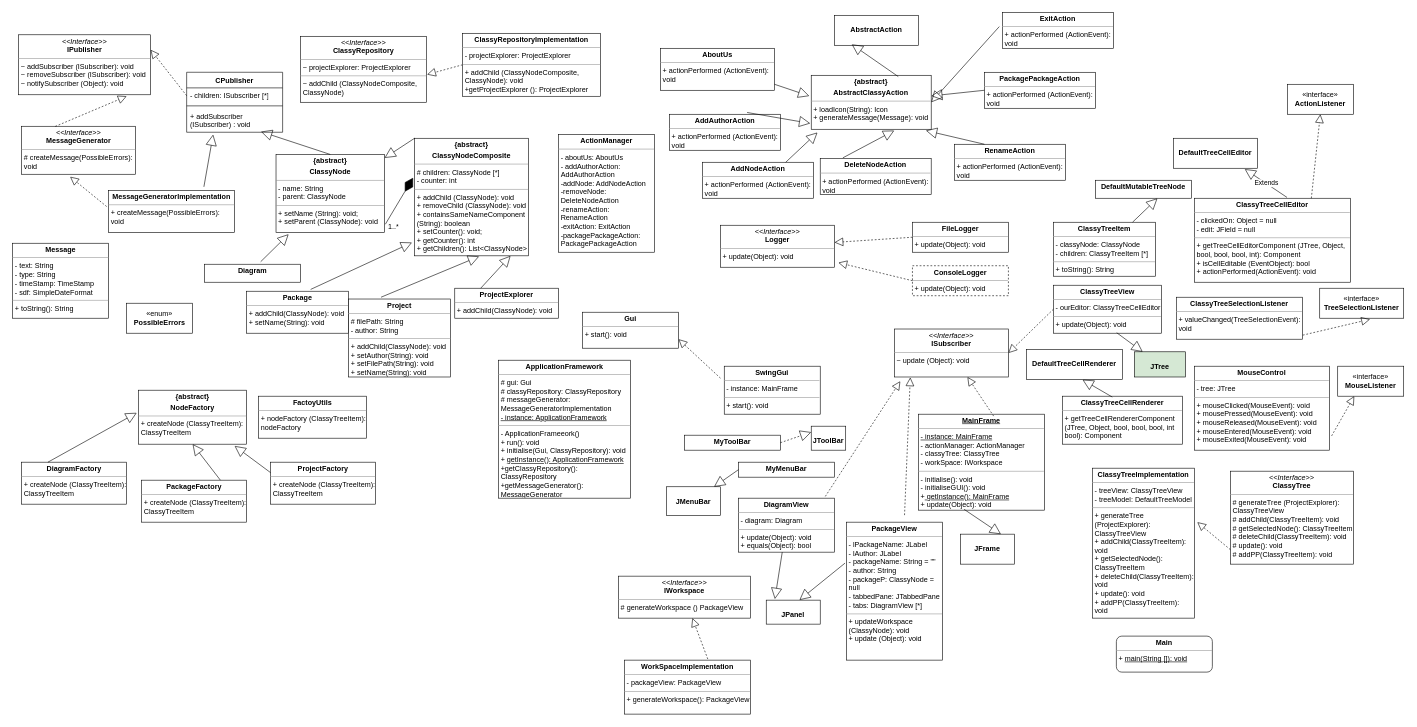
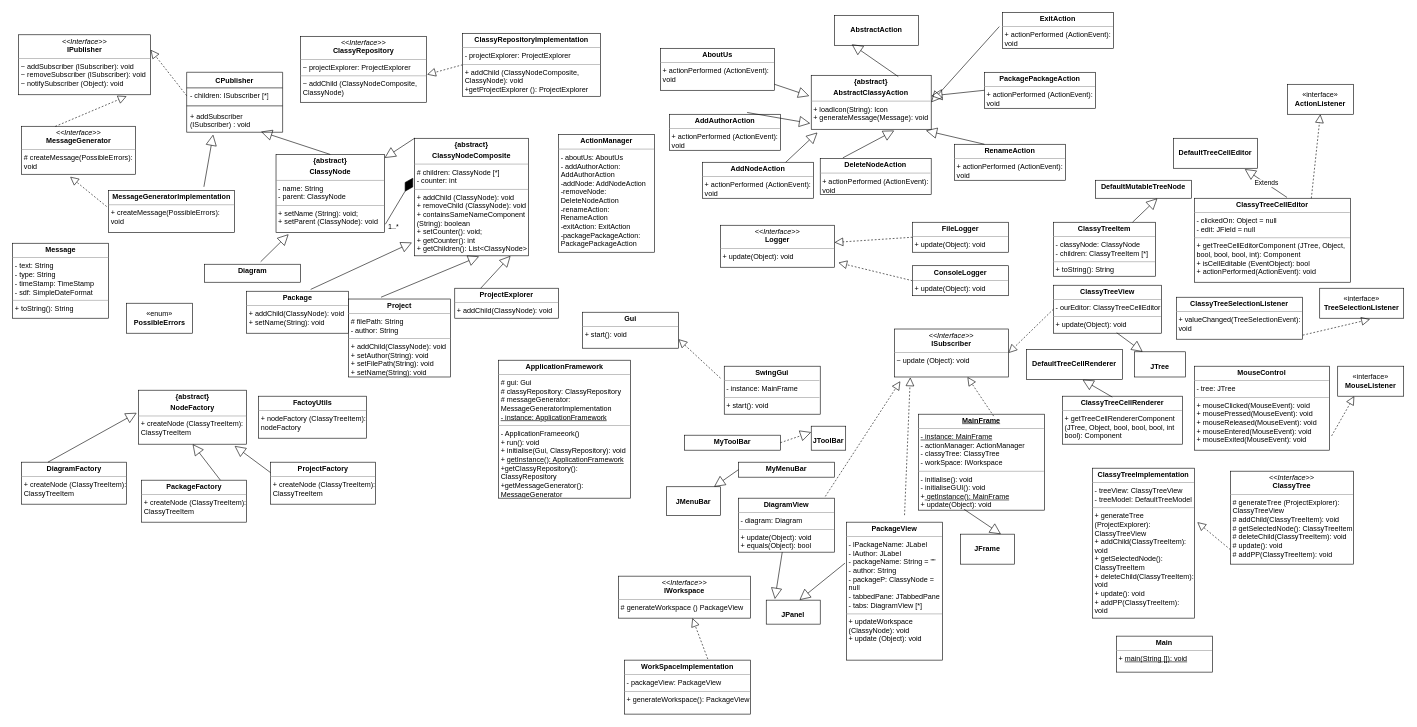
- <mxCell id="51" value="&lt;p style=&quot;margin:0px;margin-top:4px;text-align:center;&quot;&gt;&lt;b&gt;ConsoleLogger&lt;/b&gt;&lt;/p&gt;&lt;hr size=&quot;1&quot;&gt;&lt;p style=&quot;margin:0px;margin-left:4px;&quot;&gt;&lt;span style=&quot;background-color: initial;&quot;&gt;+ update(Object): void&lt;/span&gt;&lt;/p&gt;" style="verticalAlign=top;align=left;overflow=fill;fontSize=12;fontFamily=Helvetica;html=1;whiteSpace=wrap;dashed=1;" parent="1" vertex="1"><mxGeometry x="1520" y="442.5" width="160" height="50" as="geometry" /></mxCell>
+ <mxCell id="51" value="&lt;p style=&quot;margin:0px;margin-top:4px;text-align:center;&quot;&gt;&lt;b&gt;ConsoleLogger&lt;/b&gt;&lt;/p&gt;&lt;hr size=&quot;1&quot;&gt;&lt;p style=&quot;margin:0px;margin-left:4px;&quot;&gt;&lt;span style=&quot;background-color: initial;&quot;&gt;+ update(Object): void&lt;/span&gt;&lt;/p&gt;" style="verticalAlign=top;align=left;overflow=fill;fontSize=12;fontFamily=Helvetica;html=1;whiteSpace=wrap;" parent="1" vertex="1"><mxGeometry x="1520" y="442.5" width="160" height="50" as="geometry" /></mxCell>
- <mxCell id="101" value="&lt;p style=&quot;margin:0px;margin-top:4px;text-align:center;&quot;&gt;&lt;br&gt;&lt;b&gt;JTree&lt;/b&gt;&lt;/p&gt;" style="verticalAlign=top;align=left;overflow=fill;fontSize=12;fontFamily=Helvetica;html=1;whiteSpace=wrap;fillColor=#d5e8d4;" vertex="1" parent="1"><mxGeometry x="1890" y="586" width="85" height="42" as="geometry" /></mxCell>
+ <mxCell id="101" value="&lt;p style=&quot;margin:0px;margin-top:4px;text-align:center;&quot;&gt;&lt;br&gt;&lt;b&gt;JTree&lt;/b&gt;&lt;/p&gt;" style="verticalAlign=top;align=left;overflow=fill;fontSize=12;fontFamily=Helvetica;html=1;whiteSpace=wrap;" vertex="1" parent="1"><mxGeometry x="1890" y="586" width="85" height="42" as="geometry" /></mxCell>
- <mxCell id="85" value="&lt;p style=&quot;margin:0px;margin-top:4px;text-align:center;&quot;&gt;&lt;b&gt;Main&lt;/b&gt;&lt;/p&gt;&lt;hr size=&quot;1&quot;&gt;&lt;p style=&quot;margin:0px;margin-left:4px;&quot;&gt;+ &lt;u&gt;main(String []): void&lt;/u&gt;&lt;/p&gt;" style="verticalAlign=top;align=left;overflow=fill;fontSize=12;fontFamily=Helvetica;html=1;whiteSpace=wrap;rounded=1;" parent="1" vertex="1"><mxGeometry x="1860" y="1060" width="160" height="60" as="geometry" /></mxCell>
+ <mxCell id="85" value="&lt;p style=&quot;margin:0px;margin-top:4px;text-align:center;&quot;&gt;&lt;b&gt;Main&lt;/b&gt;&lt;/p&gt;&lt;hr size=&quot;1&quot;&gt;&lt;p style=&quot;margin:0px;margin-left:4px;&quot;&gt;+ &lt;u&gt;main(String []): void&lt;/u&gt;&lt;/p&gt;" style="verticalAlign=top;align=left;overflow=fill;fontSize=12;fontFamily=Helvetica;html=1;whiteSpace=wrap;" parent="1" vertex="1"><mxGeometry x="1860" y="1060" width="160" height="60" as="geometry" /></mxCell>
